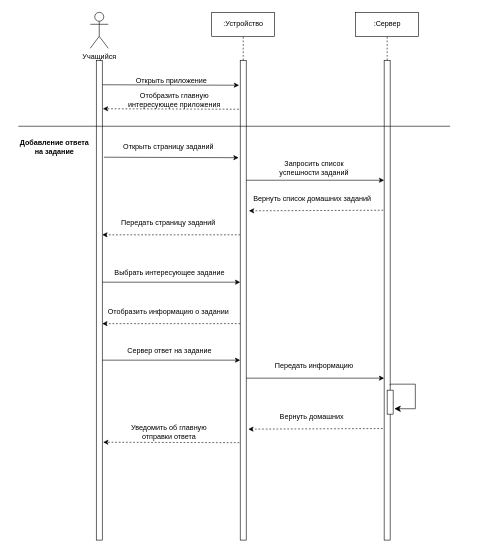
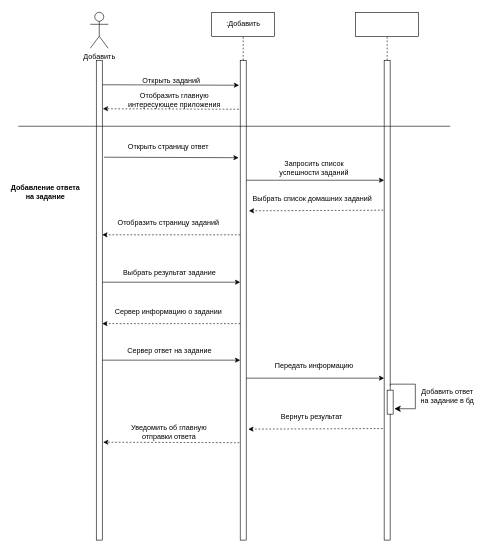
- <mxCell id="8" value=":Устройство" style="text;html=1;align=center;verticalAlign=middle;resizable=0;points=[];autosize=1;strokeColor=none;fillColor=none;" parent="6" vertex="1"><mxGeometry x="7.5" y="5" width="90" height="30" as="geometry" /></mxCell>
+ <mxCell id="8" value=":Добавить" style="text;html=1;align=center;verticalAlign=middle;resizable=0;points=[];autosize=1;strokeColor=none;fillColor=none;" parent="6" vertex="1"><mxGeometry x="7.5" y="5" width="90" height="30" as="geometry" /></mxCell>
- <mxCell id="11" value=":Сервер" style="text;html=1;align=center;verticalAlign=middle;resizable=0;points=[];autosize=1;strokeColor=none;fillColor=none;" parent="9" vertex="1"><mxGeometry x="17.5" y="5" width="70" height="30" as="geometry" /></mxCell>
- <mxCell id="5" value="Учащийся" style="shape=umlActor;verticalLabelPosition=bottom;verticalAlign=top;html=1;outlineConnect=0;" parent="1" vertex="1"><mxGeometry x="150" y="20" width="30" height="60" as="geometry" /></mxCell>
+ <mxCell id="5" value="Добавить" style="shape=umlActor;verticalLabelPosition=bottom;verticalAlign=top;html=1;outlineConnect=0;" parent="1" vertex="1"><mxGeometry x="150" y="20" width="30" height="60" as="geometry" /></mxCell>
- <mxCell id="16" value="Открыть приложение" style="text;html=1;align=center;verticalAlign=middle;resizable=0;points=[];autosize=1;strokeColor=none;fillColor=none;" parent="14" vertex="1"><mxGeometry width="140" height="30" as="geometry" /></mxCell>
+ <mxCell id="16" value="Открыть заданий" style="text;html=1;align=center;verticalAlign=middle;resizable=0;points=[];autosize=1;strokeColor=none;fillColor=none;" parent="14" vertex="1"><mxGeometry width="140" height="30" as="geometry" /></mxCell>
- <mxCell id="18" value="&lt;b&gt;Добавление ответа&lt;/b&gt;&lt;div&gt;&lt;b&gt;на задание&lt;/b&gt;&lt;/div&gt;" style="text;html=1;align=center;verticalAlign=middle;resizable=0;points=[];autosize=1;strokeColor=none;fillColor=none;" parent="1" vertex="1"><mxGeometry x="20" y="225" width="140" height="40" as="geometry" /></mxCell>
+ <mxCell id="18" value="&lt;b&gt;Добавление ответа&lt;/b&gt;&lt;div&gt;&lt;b&gt;на задание&lt;/b&gt;&lt;/div&gt;" style="text;html=1;align=center;verticalAlign=middle;resizable=0;points=[];autosize=1;strokeColor=none;fillColor=none;" parent="1" vertex="1"><mxGeometry x="5" y="300" width="140" height="40" as="geometry" /></mxCell>
- <mxCell id="21" value="Открыть страницу заданий" style="text;html=1;align=center;verticalAlign=middle;resizable=0;points=[];autosize=1;strokeColor=none;fillColor=none;" parent="19" vertex="1"><mxGeometry x="-20" y="5" width="170" height="30" as="geometry" /></mxCell>
+ <mxCell id="21" value="Открыть страницу ответ" style="text;html=1;align=center;verticalAlign=middle;resizable=0;points=[];autosize=1;strokeColor=none;fillColor=none;" parent="19" vertex="1"><mxGeometry x="-20" y="5" width="170" height="30" as="geometry" /></mxCell>
- <mxCell id="38" value="Вернуть список домашних заданий" style="text;html=1;align=center;verticalAlign=middle;resizable=0;points=[];autosize=1;strokeColor=none;fillColor=none;" parent="1" vertex="1"><mxGeometry x="410" y="316" width="220" height="30" as="geometry" /></mxCell>
+ <mxCell id="38" value="Выбрать список домашних заданий" style="text;html=1;align=center;verticalAlign=middle;resizable=0;points=[];autosize=1;strokeColor=none;fillColor=none;" parent="1" vertex="1"><mxGeometry x="410" y="316" width="220" height="30" as="geometry" /></mxCell>
- <mxCell id="27" value="Передать страницу заданий" style="text;html=1;align=center;verticalAlign=middle;resizable=0;points=[];autosize=1;strokeColor=none;fillColor=none;" parent="26" vertex="1"><mxGeometry x="-20" y="5" width="190" height="30" as="geometry" /></mxCell>
+ <mxCell id="27" value="Отобразить страницу заданий" style="text;html=1;align=center;verticalAlign=middle;resizable=0;points=[];autosize=1;strokeColor=none;fillColor=none;" parent="26" vertex="1"><mxGeometry x="-20" y="5" width="190" height="30" as="geometry" /></mxCell>
- <mxCell id="30" value="Выбрать интересующее задание" style="text;html=1;align=center;verticalAlign=middle;resizable=0;points=[];autosize=1;strokeColor=none;fillColor=none;" parent="1" vertex="1"><mxGeometry x="176.5" y="440" width="210" height="30" as="geometry" /></mxCell>
+ <mxCell id="30" value="Выбрать результат задание" style="text;html=1;align=center;verticalAlign=middle;resizable=0;points=[];autosize=1;strokeColor=none;fillColor=none;" parent="1" vertex="1"><mxGeometry x="176.5" y="440" width="210" height="30" as="geometry" /></mxCell>
- <mxCell id="41" value="Отобразить информацию о задании" style="text;html=1;align=center;verticalAlign=middle;resizable=0;points=[];autosize=1;strokeColor=none;fillColor=none;" parent="40" vertex="1"><mxGeometry x="-40" y="5" width="230" height="30" as="geometry" /></mxCell>
+ <mxCell id="41" value="Сервер информацию о задании" style="text;html=1;align=center;verticalAlign=middle;resizable=0;points=[];autosize=1;strokeColor=none;fillColor=none;" parent="40" vertex="1"><mxGeometry x="-40" y="5" width="230" height="30" as="geometry" /></mxCell>
+ <mxCell id="48" value="Добавить ответ&lt;div&gt;на задание в бд&lt;/div&gt;" style="text;html=1;align=center;verticalAlign=middle;resizable=0;points=[];autosize=1;strokeColor=none;fillColor=none;" parent="1" vertex="1"><mxGeometry x="690" y="640" width="110" height="40" as="geometry" /></mxCell>
- <mxCell id="51" value="Вернуть домашних" style="text;html=1;align=center;verticalAlign=middle;resizable=0;points=[];autosize=1;strokeColor=none;fillColor=none;" parent="1" vertex="1"><mxGeometry x="454" y="680" width="130" height="30" as="geometry" /></mxCell>
+ <mxCell id="51" value="Вернуть результат" style="text;html=1;align=center;verticalAlign=middle;resizable=0;points=[];autosize=1;strokeColor=none;fillColor=none;" parent="1" vertex="1"><mxGeometry x="454" y="680" width="130" height="30" as="geometry" /></mxCell>
